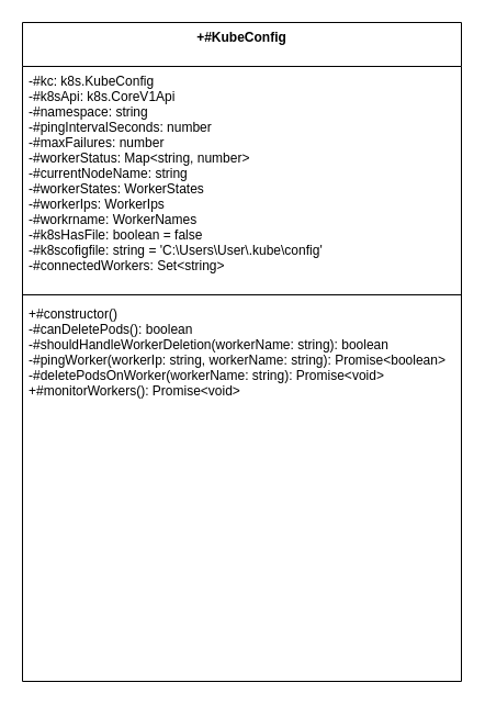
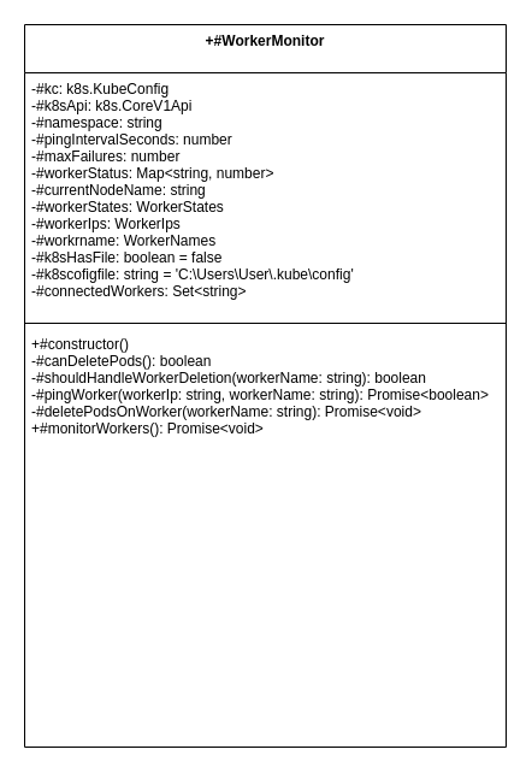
- <mxCell id="2" value="+#KubeConfig" style="swimlane;fontStyle=1;align=center;verticalAlign=top;childLayout=stackLayout;horizontal=1;startSize=40;horizontalStack=0;resizeParent=1;resizeParentMax=0;resizeLast=0;collapsible=1;marginBottom=0;" vertex="1" parent="1"><mxGeometry x="20" y="20" width="400" height="600" as="geometry" /></mxCell>
+ <mxCell id="2" value="+#WorkerMonitor" style="swimlane;fontStyle=1;align=center;verticalAlign=top;childLayout=stackLayout;horizontal=1;startSize=40;horizontalStack=0;resizeParent=1;resizeParentMax=0;resizeLast=0;collapsible=1;marginBottom=0;" vertex="1" parent="1"><mxGeometry x="20" y="20" width="400" height="600" as="geometry" /></mxCell>
